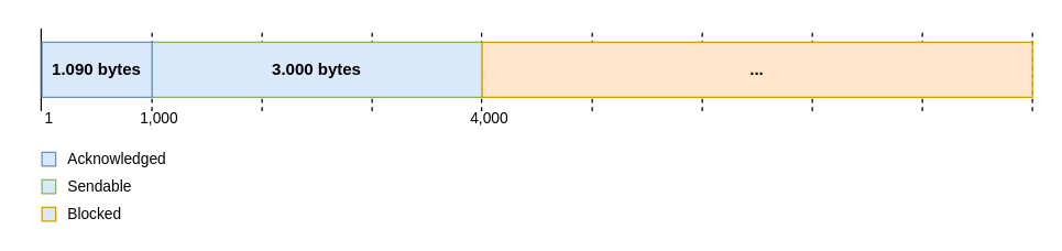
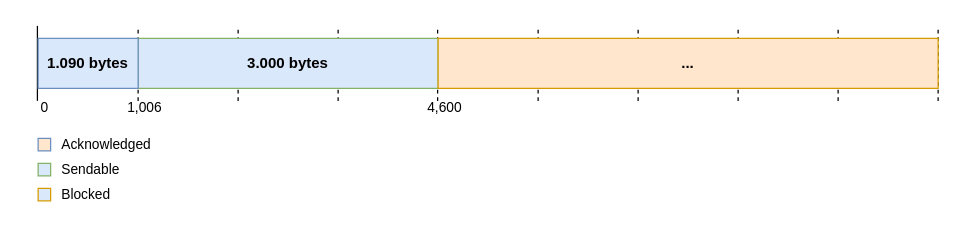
- <mxCell id="20" value="1" style="text;html=1;align=center;verticalAlign=middle;resizable=0;points=[];autosize=1;strokeColor=none;fillColor=none;fontSize=11;" vertex="1" parent="1"><mxGeometry x="20" y="70" width="30" height="30" as="geometry" /></mxCell>
+ <mxCell id="20" value="0" style="text;html=1;align=center;verticalAlign=middle;resizable=0;points=[];autosize=1;strokeColor=none;fillColor=none;fontSize=11;" vertex="1" parent="1"><mxGeometry x="20" y="70" width="30" height="30" as="geometry" /></mxCell>
- <mxCell id="7" value="1,000" style="text;html=1;align=center;verticalAlign=middle;resizable=0;points=[];autosize=1;strokeColor=none;fillColor=none;fontSize=11;" vertex="1" parent="1"><mxGeometry x="90" y="70" width="50" height="30" as="geometry" /></mxCell>
+ <mxCell id="7" value="1,006" style="text;html=1;align=center;verticalAlign=middle;resizable=0;points=[];autosize=1;strokeColor=none;fillColor=none;fontSize=11;" vertex="1" parent="1"><mxGeometry x="90" y="70" width="50" height="30" as="geometry" /></mxCell>
- <mxCell id="8" value="4,000" style="text;html=1;align=center;verticalAlign=middle;resizable=0;points=[];autosize=1;strokeColor=none;fillColor=none;fontSize=11;" vertex="1" parent="1"><mxGeometry x="330" y="70" width="50" height="30" as="geometry" /></mxCell>
+ <mxCell id="8" value="4,600" style="text;html=1;align=center;verticalAlign=middle;resizable=0;points=[];autosize=1;strokeColor=none;fillColor=none;fontSize=11;" vertex="1" parent="1"><mxGeometry x="330" y="70" width="50" height="30" as="geometry" /></mxCell>
- <mxCell id="4" value="&lt;font style=&quot;font-size: 11px; font-weight: normal;&quot;&gt;Acknowledged&lt;/font&gt;" style="rounded=0;html=1;fontStyle=1;fillColor=#dae8fc;strokeColor=#6c8ebf;align=left;labelPosition=right;verticalLabelPosition=middle;verticalAlign=middle;spacing=9;" vertex="1" parent="1"><mxGeometry x="30" y="110" width="10" height="10" as="geometry" /></mxCell>
+ <mxCell id="4" value="&lt;font style=&quot;font-size: 11px; font-weight: normal;&quot;&gt;Acknowledged&lt;/font&gt;" style="rounded=0;html=1;fontStyle=1;fillColor=#ffe6cc;strokeColor=#6c8ebf;align=left;labelPosition=right;verticalLabelPosition=middle;verticalAlign=middle;spacing=9;" vertex="1" parent="1"><mxGeometry x="30" y="110" width="10" height="10" as="geometry" /></mxCell>
